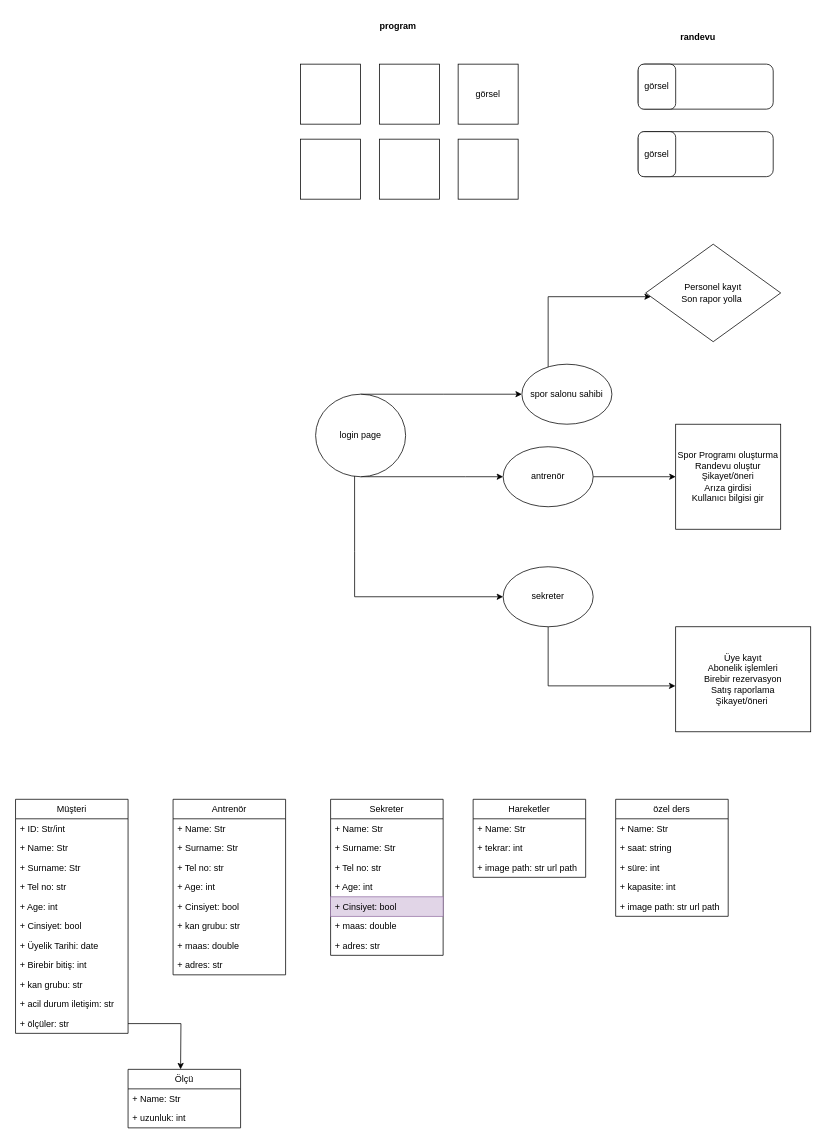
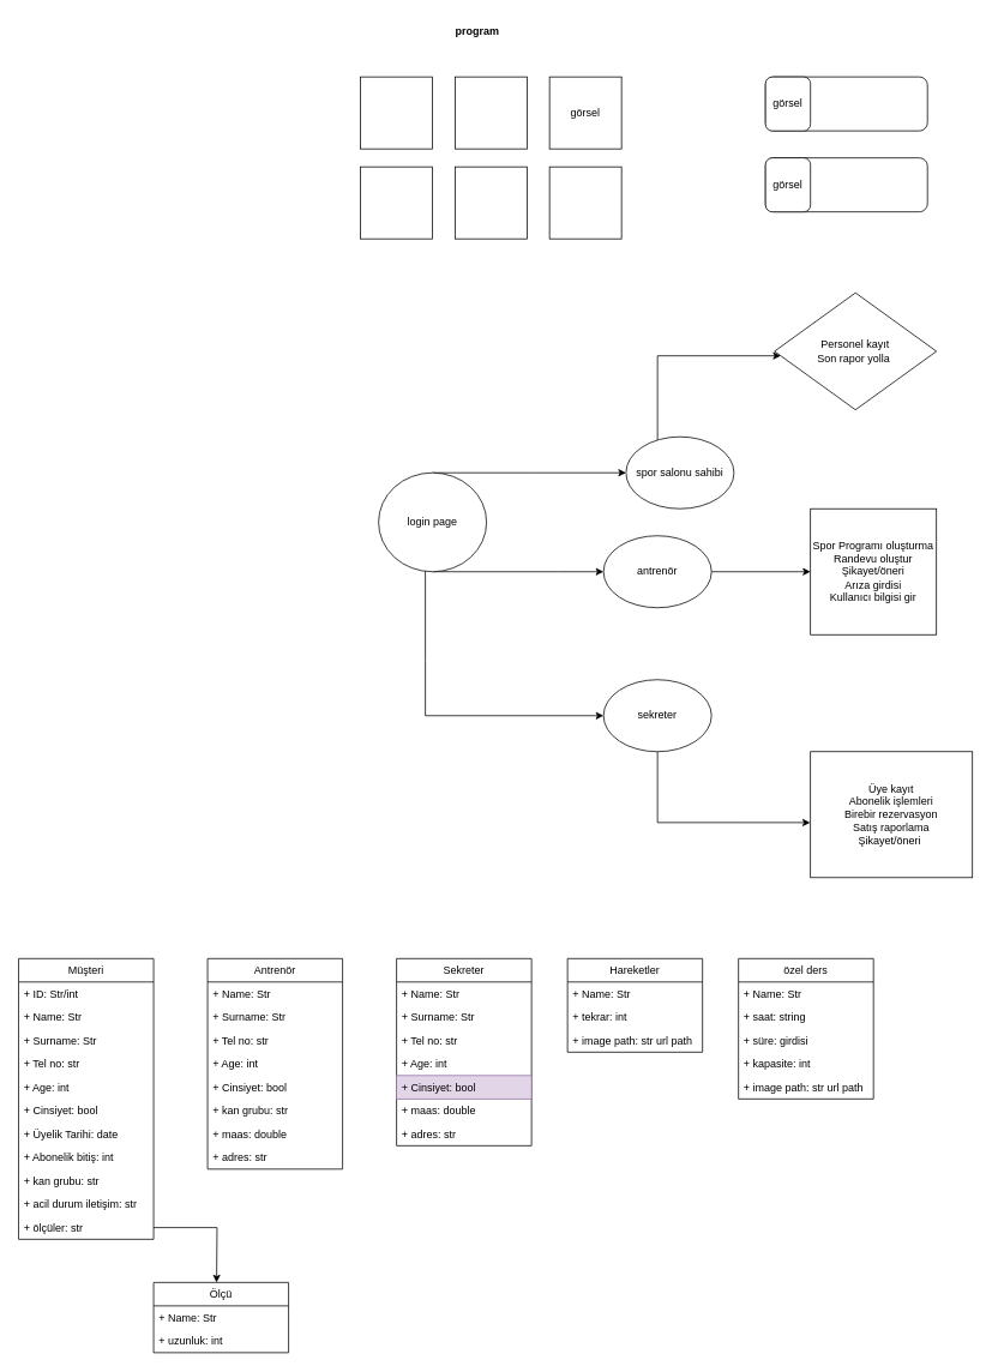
- <mxCell id="69" value="randevu" style="text;align=center;fontStyle=1;verticalAlign=middle;spacingLeft=3;spacingRight=3;strokeColor=none;rotatable=0;points=[[0,0.5],[1,0.5]];portConstraint=eastwest;" parent="1" vertex="1"><mxGeometry x="890" y="35" width="80" height="26" as="geometry" /></mxCell>
- <mxCell id="55" value="+ süre: int" style="text;strokeColor=none;fillColor=none;align=left;verticalAlign=top;spacingLeft=4;spacingRight=4;overflow=hidden;rotatable=0;points=[[0,0.5],[1,0.5]];portConstraint=eastwest;" parent="52" vertex="1"><mxGeometry y="78" width="150" height="26" as="geometry" /></mxCell>
+ <mxCell id="55" value="+ süre: girdisi" style="text;strokeColor=none;fillColor=none;align=left;verticalAlign=top;spacingLeft=4;spacingRight=4;overflow=hidden;rotatable=0;points=[[0,0.5],[1,0.5]];portConstraint=eastwest;" parent="52" vertex="1"><mxGeometry y="78" width="150" height="26" as="geometry" /></mxCell>
- <mxCell id="23" value="+ Birebir bitiş: int" style="text;strokeColor=none;fillColor=none;align=left;verticalAlign=top;spacingLeft=4;spacingRight=4;overflow=hidden;rotatable=0;points=[[0,0.5],[1,0.5]];portConstraint=eastwest;" parent="15" vertex="1"><mxGeometry y="208" width="150" height="26" as="geometry" /></mxCell>
+ <mxCell id="23" value="+ Abonelik bitiş: int" style="text;strokeColor=none;fillColor=none;align=left;verticalAlign=top;spacingLeft=4;spacingRight=4;overflow=hidden;rotatable=0;points=[[0,0.5],[1,0.5]];portConstraint=eastwest;" parent="15" vertex="1"><mxGeometry y="208" width="150" height="26" as="geometry" /></mxCell>
